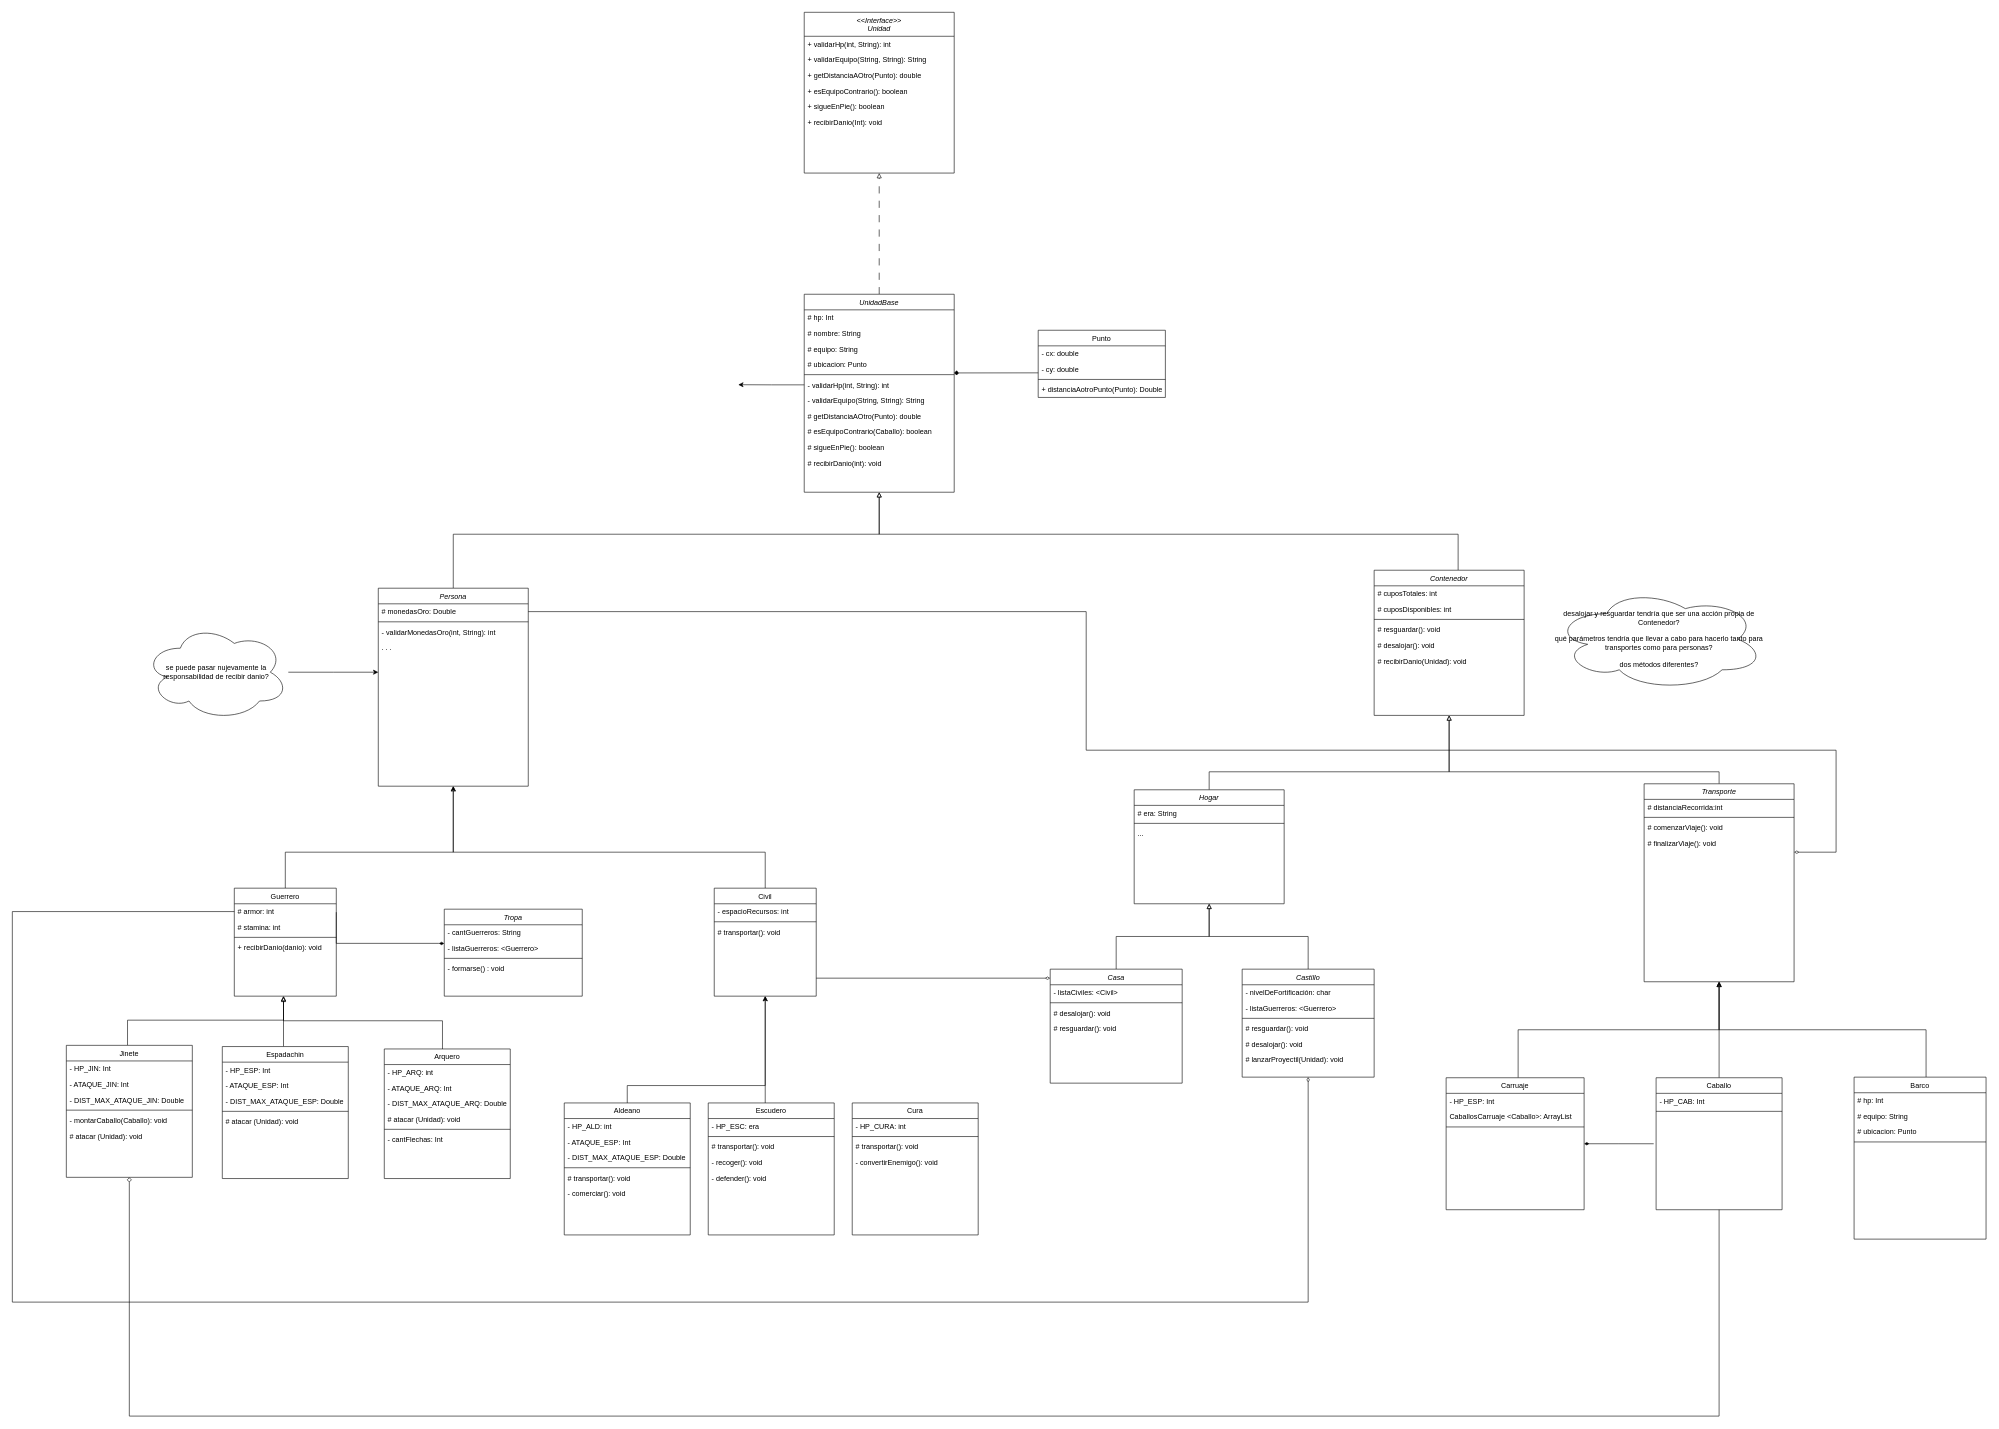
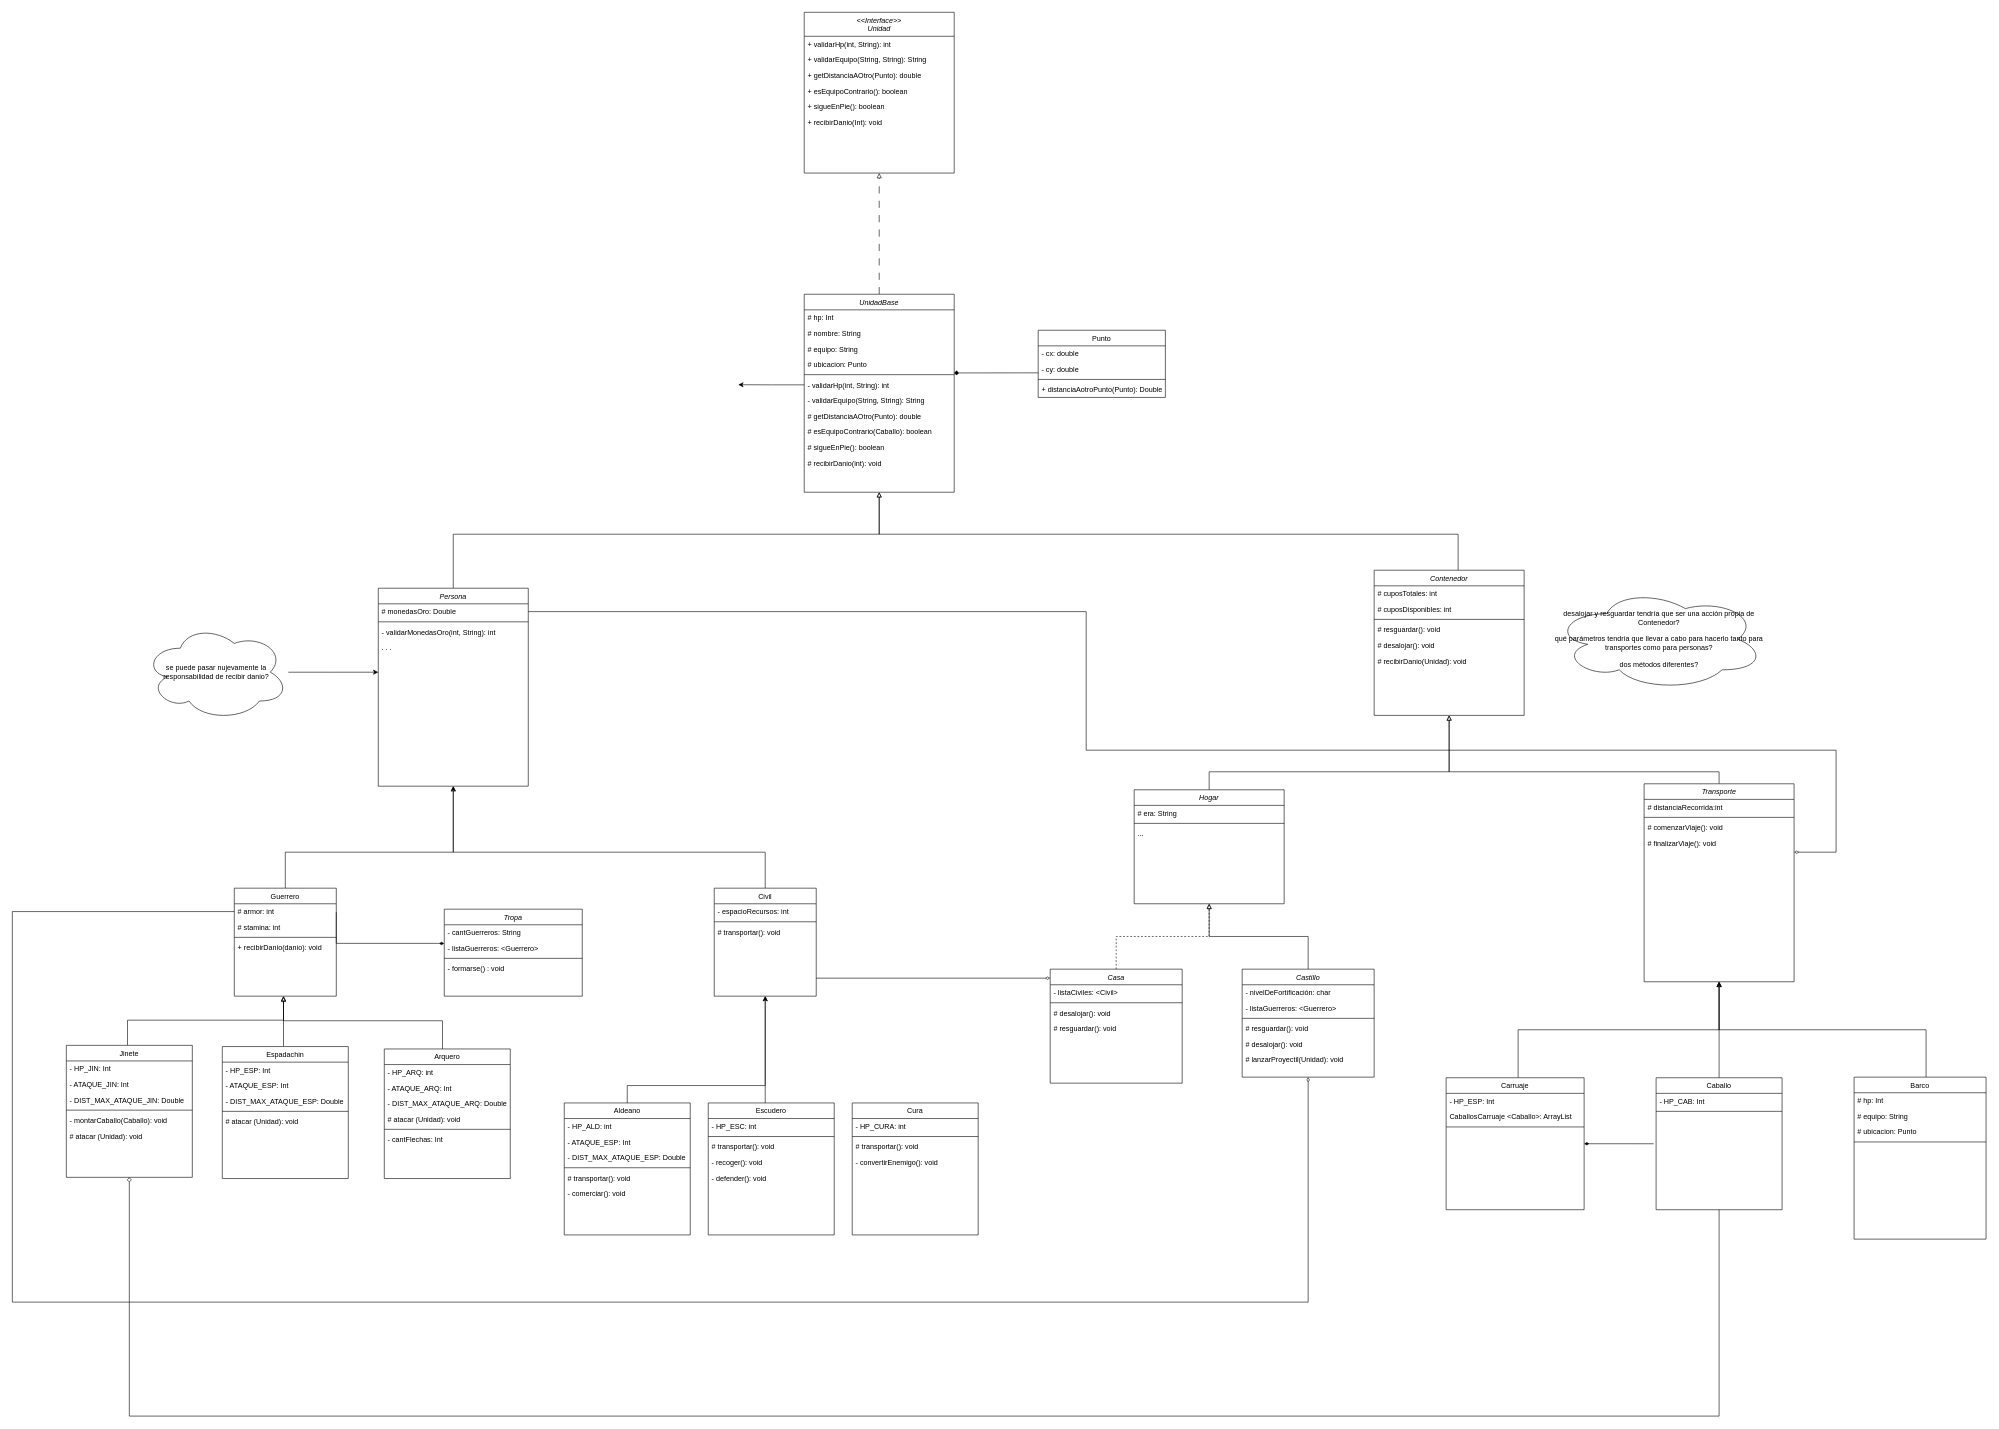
- <mxCell id="65" style="edgeStyle=orthogonalEdgeStyle;rounded=0;orthogonalLoop=1;jettySize=auto;html=1;entryX=0.5;entryY=1;entryDx=0;entryDy=0;endArrow=block;endFill=0;" edge="1" parent="1" source="66" target="142"><mxGeometry relative="1" as="geometry" /></mxCell>
+ <mxCell id="65" style="edgeStyle=orthogonalEdgeStyle;rounded=0;orthogonalLoop=1;jettySize=auto;html=1;entryX=0.5;entryY=1;entryDx=0;entryDy=0;endArrow=block;endFill=0;dashed=1;" edge="1" parent="1" source="66" target="142"><mxGeometry relative="1" as="geometry" /></mxCell>
- <mxCell id="30" value="- HP_ESC: era" style="text;align=left;verticalAlign=top;spacingLeft=4;spacingRight=4;overflow=hidden;rotatable=0;points=[[0,0.5],[1,0.5]];portConstraint=eastwest;" parent="29" vertex="1"><mxGeometry y="26" width="210" height="26" as="geometry" /></mxCell>
+ <mxCell id="30" value="- HP_ESC: int" style="text;align=left;verticalAlign=top;spacingLeft=4;spacingRight=4;overflow=hidden;rotatable=0;points=[[0,0.5],[1,0.5]];portConstraint=eastwest;" parent="29" vertex="1"><mxGeometry y="26" width="210" height="26" as="geometry" /></mxCell>
